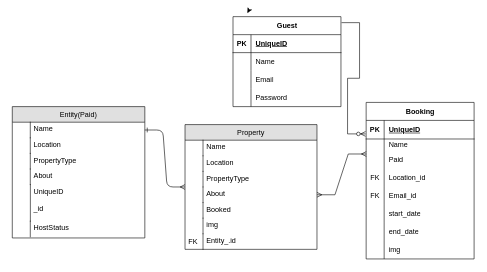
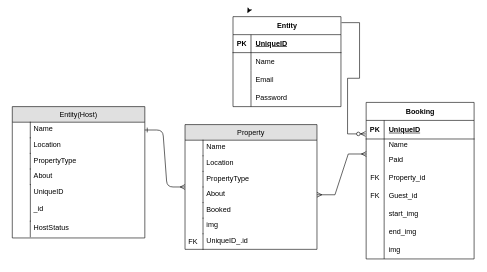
- <mxCell id="32" value="Guest" style="shape=table;startSize=30;container=1;collapsible=1;childLayout=tableLayout;fixedRows=1;rowLines=0;fontStyle=1;align=center;resizeLast=1;html=1;" vertex="1" parent="1"><mxGeometry x="388" y="27" width="180" height="150" as="geometry" /></mxCell>
+ <mxCell id="32" value="Entity" style="shape=table;startSize=30;container=1;collapsible=1;childLayout=tableLayout;fixedRows=1;rowLines=0;fontStyle=1;align=center;resizeLast=1;html=1;" vertex="1" parent="1"><mxGeometry x="388" y="27" width="180" height="150" as="geometry" /></mxCell>
- <mxCell id="2" value="Entity(Paid)" style="swimlane;fontStyle=0;childLayout=stackLayout;horizontal=1;startSize=26;fillColor=#e0e0e0;horizontalStack=0;resizeParent=1;resizeLast=0;collapsible=1;marginBottom=0;swimlaneFillColor=#ffffff;align=center;" vertex="1" parent="1"><mxGeometry x="20" y="177" width="221" height="219" as="geometry"><mxRectangle x="-74" y="84" width="200" height="26" as="alternateBounds" /></mxGeometry></mxCell>
+ <mxCell id="2" value="Entity(Host)" style="swimlane;fontStyle=0;childLayout=stackLayout;horizontal=1;startSize=26;fillColor=#e0e0e0;horizontalStack=0;resizeParent=1;resizeLast=0;collapsible=1;marginBottom=0;swimlaneFillColor=#ffffff;align=center;" vertex="1" parent="1"><mxGeometry x="20" y="177" width="221" height="219" as="geometry"><mxRectangle x="-74" y="84" width="200" height="26" as="alternateBounds" /></mxGeometry></mxCell>
- <mxCell id="59" value="Location_id" style="shape=partialRectangle;connectable=0;fillColor=none;top=0;left=0;bottom=0;right=0;align=left;spacingLeft=6;overflow=hidden;whiteSpace=wrap;html=1;" vertex="1" parent="57"><mxGeometry x="30" width="150" height="30" as="geometry"><mxRectangle width="150" height="30" as="alternateBounds" /></mxGeometry></mxCell>
+ <mxCell id="59" value="Property_id" style="shape=partialRectangle;connectable=0;fillColor=none;top=0;left=0;bottom=0;right=0;align=left;spacingLeft=6;overflow=hidden;whiteSpace=wrap;html=1;" vertex="1" parent="57"><mxGeometry x="30" width="150" height="30" as="geometry"><mxRectangle width="150" height="30" as="alternateBounds" /></mxGeometry></mxCell>
- <mxCell id="62" value="Email_id" style="shape=partialRectangle;connectable=0;fillColor=none;top=0;left=0;bottom=0;right=0;align=left;spacingLeft=6;overflow=hidden;whiteSpace=wrap;html=1;" vertex="1" parent="60"><mxGeometry x="30" width="150" height="30" as="geometry"><mxRectangle width="150" height="30" as="alternateBounds" /></mxGeometry></mxCell>
+ <mxCell id="62" value="Guest_id" style="shape=partialRectangle;connectable=0;fillColor=none;top=0;left=0;bottom=0;right=0;align=left;spacingLeft=6;overflow=hidden;whiteSpace=wrap;html=1;" vertex="1" parent="60"><mxGeometry x="30" width="150" height="30" as="geometry"><mxRectangle width="150" height="30" as="alternateBounds" /></mxGeometry></mxCell>
- <mxCell id="65" value="start_date" style="shape=partialRectangle;connectable=0;fillColor=none;top=0;left=0;bottom=0;right=0;align=left;spacingLeft=6;overflow=hidden;whiteSpace=wrap;html=1;" vertex="1" parent="63"><mxGeometry x="30" width="150" height="30" as="geometry"><mxRectangle width="150" height="30" as="alternateBounds" /></mxGeometry></mxCell>
+ <mxCell id="65" value="start_img" style="shape=partialRectangle;connectable=0;fillColor=none;top=0;left=0;bottom=0;right=0;align=left;spacingLeft=6;overflow=hidden;whiteSpace=wrap;html=1;" vertex="1" parent="63"><mxGeometry x="30" width="150" height="30" as="geometry"><mxRectangle width="150" height="30" as="alternateBounds" /></mxGeometry></mxCell>
- <mxCell id="68" value="end_date" style="shape=partialRectangle;connectable=0;fillColor=none;top=0;left=0;bottom=0;right=0;align=left;spacingLeft=6;overflow=hidden;whiteSpace=wrap;html=1;" vertex="1" parent="66"><mxGeometry x="30" width="150" height="30" as="geometry"><mxRectangle width="150" height="30" as="alternateBounds" /></mxGeometry></mxCell>
+ <mxCell id="68" value="end_img" style="shape=partialRectangle;connectable=0;fillColor=none;top=0;left=0;bottom=0;right=0;align=left;spacingLeft=6;overflow=hidden;whiteSpace=wrap;html=1;" vertex="1" parent="66"><mxGeometry x="30" width="150" height="30" as="geometry"><mxRectangle width="150" height="30" as="alternateBounds" /></mxGeometry></mxCell>
- <mxCell id="29" value="Entity_.id" style="shape=partialRectangle;top=0;left=0;right=0;bottom=0;align=left;verticalAlign=top;spacingTop=-2;fillColor=none;spacingLeft=34;spacingRight=4;overflow=hidden;rotatable=0;points=[[0,0.5],[1,0.5]];portConstraint=eastwest;dropTarget=0;" vertex="1" parent="16"><mxGeometry y="182" width="220" height="26" as="geometry" /></mxCell>
+ <mxCell id="29" value="UniqueID_.id" style="shape=partialRectangle;top=0;left=0;right=0;bottom=0;align=left;verticalAlign=top;spacingTop=-2;fillColor=none;spacingLeft=34;spacingRight=4;overflow=hidden;rotatable=0;points=[[0,0.5],[1,0.5]];portConstraint=eastwest;dropTarget=0;" vertex="1" parent="16"><mxGeometry y="182" width="220" height="26" as="geometry" /></mxCell>
